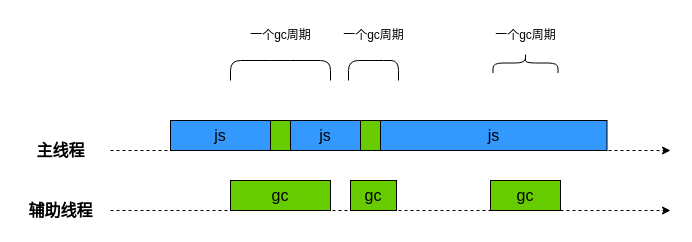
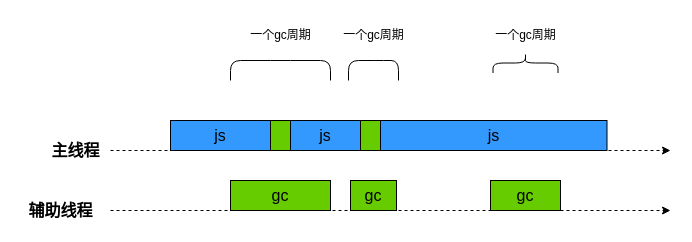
- <mxCell id="4" value="主线程" style="text;html=1;align=center;verticalAlign=middle;resizable=0;points=[];autosize=1;strokeColor=none;fontSize=16;fontStyle=1" vertex="1" parent="1"><mxGeometry x="30" y="140" width="60" height="20" as="geometry" /></mxCell>
+ <mxCell id="4" value="主线程" style="text;html=1;align=center;verticalAlign=middle;resizable=0;points=[];autosize=1;strokeColor=none;fontSize=16;fontStyle=1" vertex="1" parent="1"><mxGeometry x="45" y="140" width="60" height="20" as="geometry" /></mxCell>
